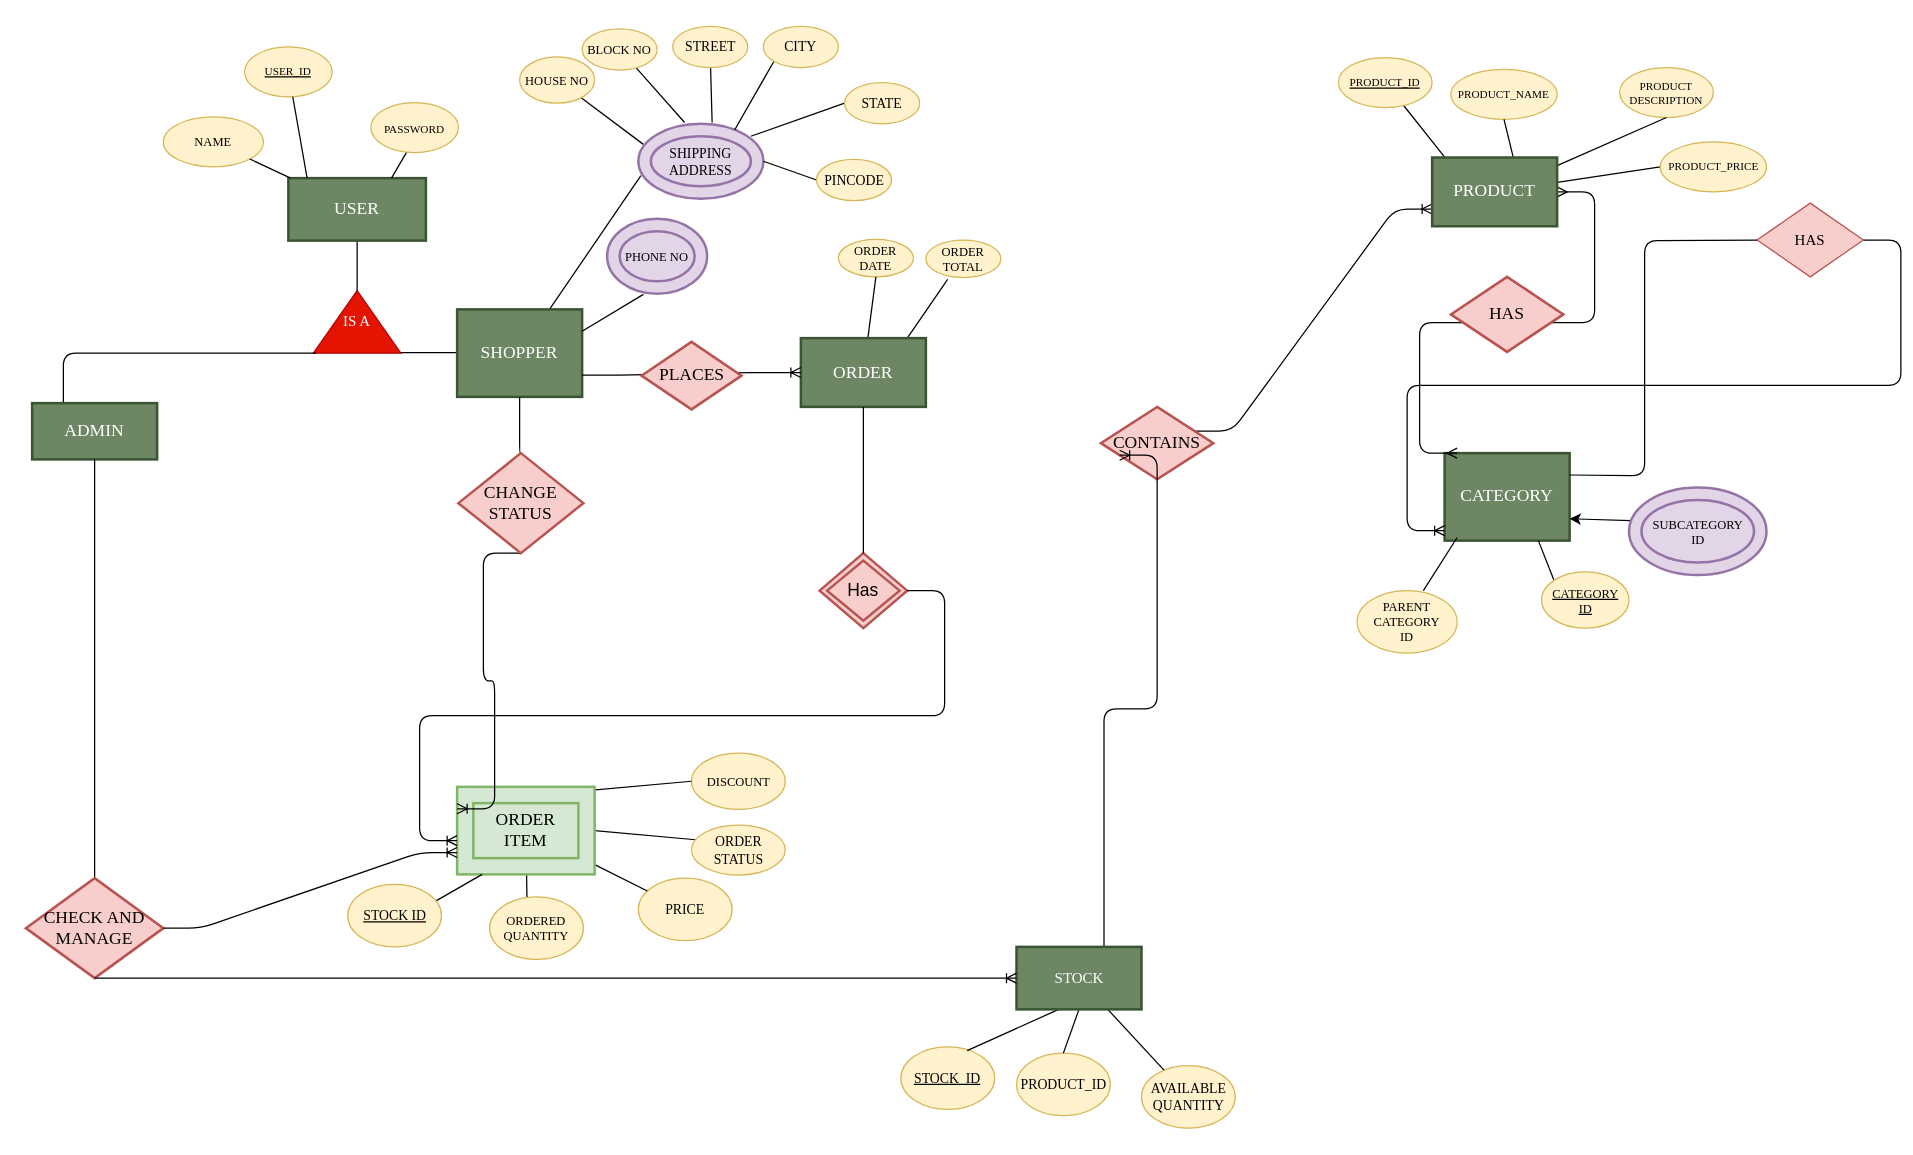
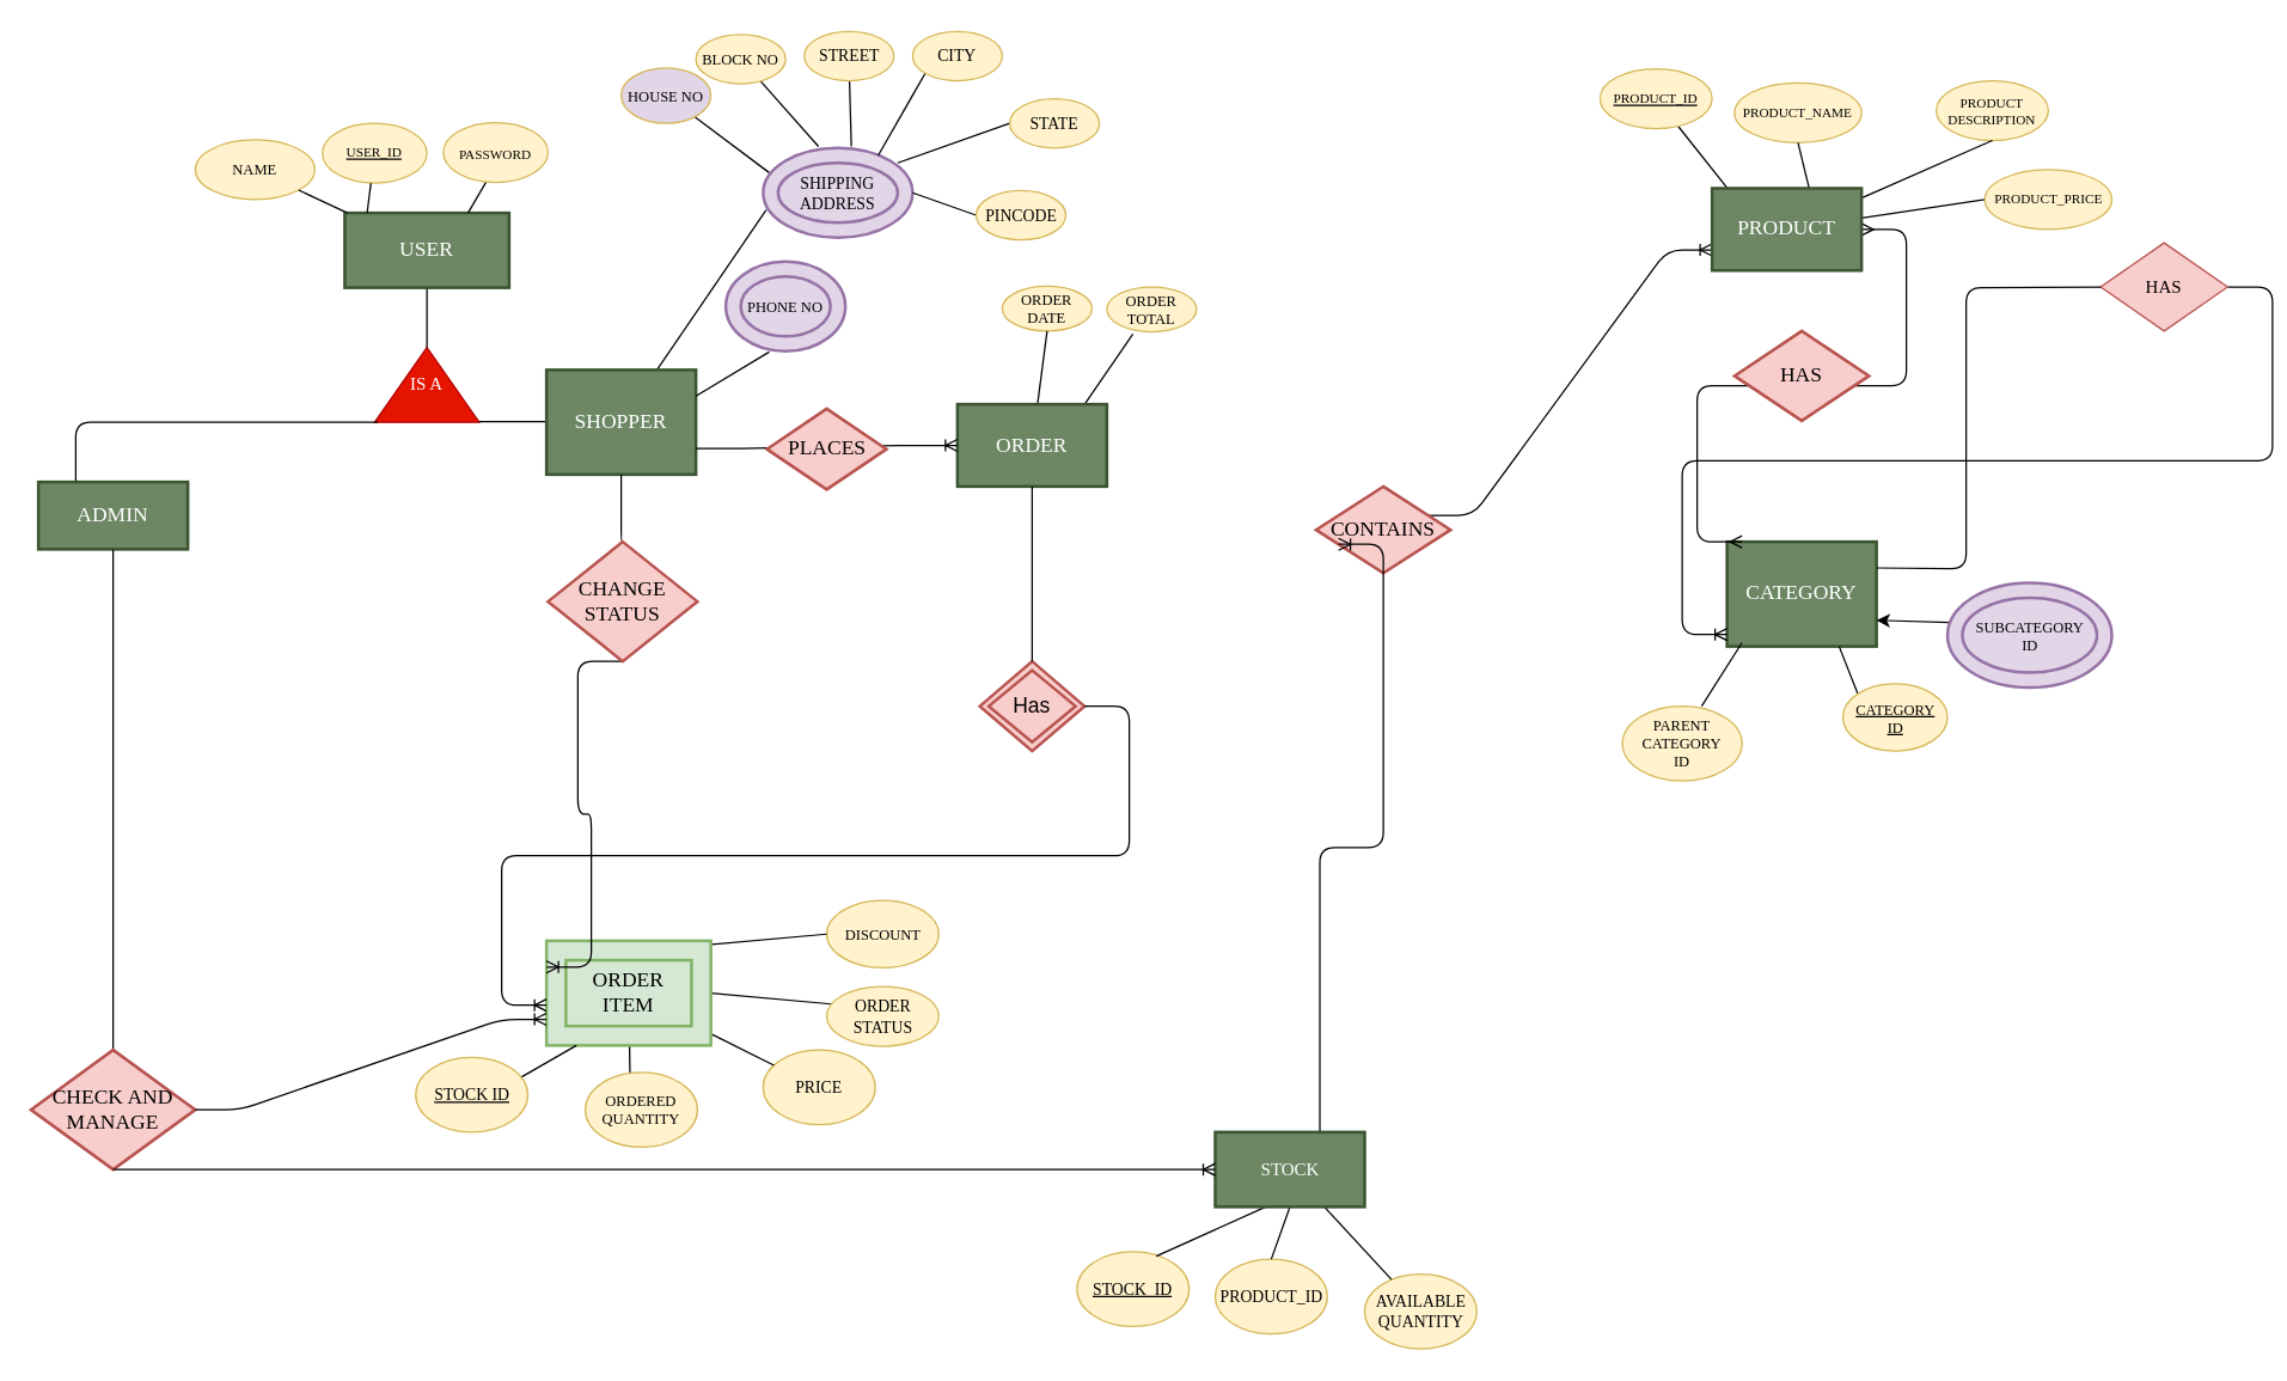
- <mxCell id="8" value="USER_ID" style="ellipse;whiteSpace=wrap;html=1;fontSize=9;fontFamily=Times New Roman;fontStyle=4;fillColor=#fff2cc;strokeColor=#d6b656;" parent="1" vertex="1"><mxGeometry x="195" y="37" width="70" height="40" as="geometry" /></mxCell>
+ <mxCell id="8" value="USER_ID" style="ellipse;whiteSpace=wrap;html=1;fontSize=9;fontFamily=Times New Roman;fontStyle=4;fillColor=#fff2cc;strokeColor=#d6b656;" parent="1" vertex="1"><mxGeometry x="215" y="82" width="70" height="40" as="geometry" /></mxCell>
- <mxCell id="31" value="HOUSE NO" style="ellipse;whiteSpace=wrap;html=1;fontFamily=Times New Roman;fontSize=10;fillColor=#fff2cc;strokeColor=#d6b656;" parent="1" vertex="1"><mxGeometry x="415" y="45" width="60" height="37" as="geometry" /></mxCell>
+ <mxCell id="31" value="HOUSE NO" style="ellipse;whiteSpace=wrap;html=1;fontFamily=Times New Roman;fontSize=10;fillColor=#e1d5e7;strokeColor=#d6b656;" parent="1" vertex="1"><mxGeometry x="415" y="45" width="60" height="37" as="geometry" /></mxCell>
